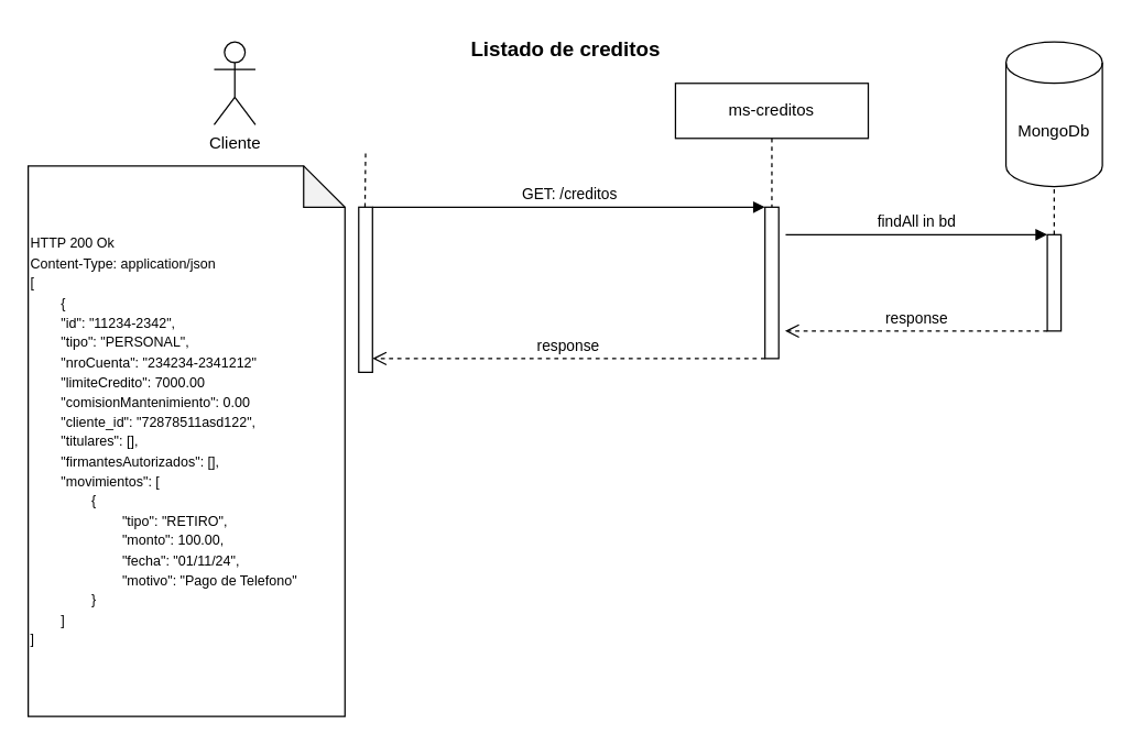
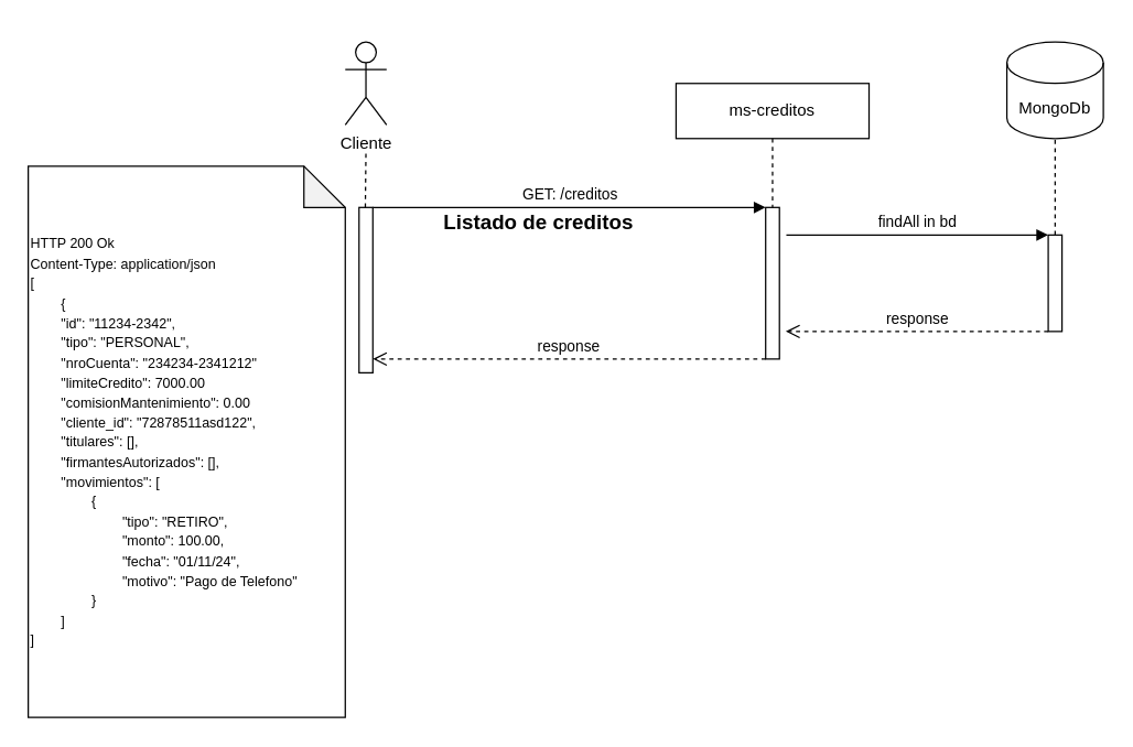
- <mxCell id="15" value="&lt;b&gt;&lt;font style=&quot;font-size: 15px;&quot;&gt;Listado de creditos&lt;/font&gt;&lt;/b&gt;" style="text;html=1;align=center;verticalAlign=middle;resizable=0;points=[];autosize=1;strokeColor=none;fillColor=none;" vertex="1" parent="1"><mxGeometry x="330" y="20" width="160" height="30" as="geometry" /></mxCell>
+ <mxCell id="15" value="&lt;b&gt;&lt;font style=&quot;font-size: 15px;&quot;&gt;Listado de creditos&lt;/font&gt;&lt;/b&gt;" style="text;html=1;align=center;verticalAlign=middle;resizable=0;points=[];autosize=1;strokeColor=none;fillColor=none;" vertex="1" parent="1"><mxGeometry x="310" y="145" width="160" height="30" as="geometry" /></mxCell>
- <mxCell id="5" value="Cliente" style="shape=umlActor;verticalLabelPosition=bottom;verticalAlign=top;html=1;outlineConnect=0;labelBackgroundColor=none;" vertex="1" parent="1"><mxGeometry x="155" y="30" width="30" height="60" as="geometry" /></mxCell>
+ <mxCell id="5" value="Cliente" style="shape=umlActor;verticalLabelPosition=bottom;verticalAlign=top;html=1;outlineConnect=0;labelBackgroundColor=none;" vertex="1" parent="1"><mxGeometry x="250" y="30" width="30" height="60" as="geometry" /></mxCell>
- <mxCell id="8" value="MongoDb" style="shape=cylinder3;whiteSpace=wrap;html=1;boundedLbl=1;backgroundOutline=1;size=15;" vertex="1" parent="1"><mxGeometry x="730" y="30" width="70" height="105" as="geometry" /></mxCell>
+ <mxCell id="8" value="MongoDb" style="shape=cylinder3;whiteSpace=wrap;html=1;boundedLbl=1;backgroundOutline=1;size=15;" vertex="1" parent="1"><mxGeometry x="730" y="30" width="70" height="70" as="geometry" /></mxCell>
